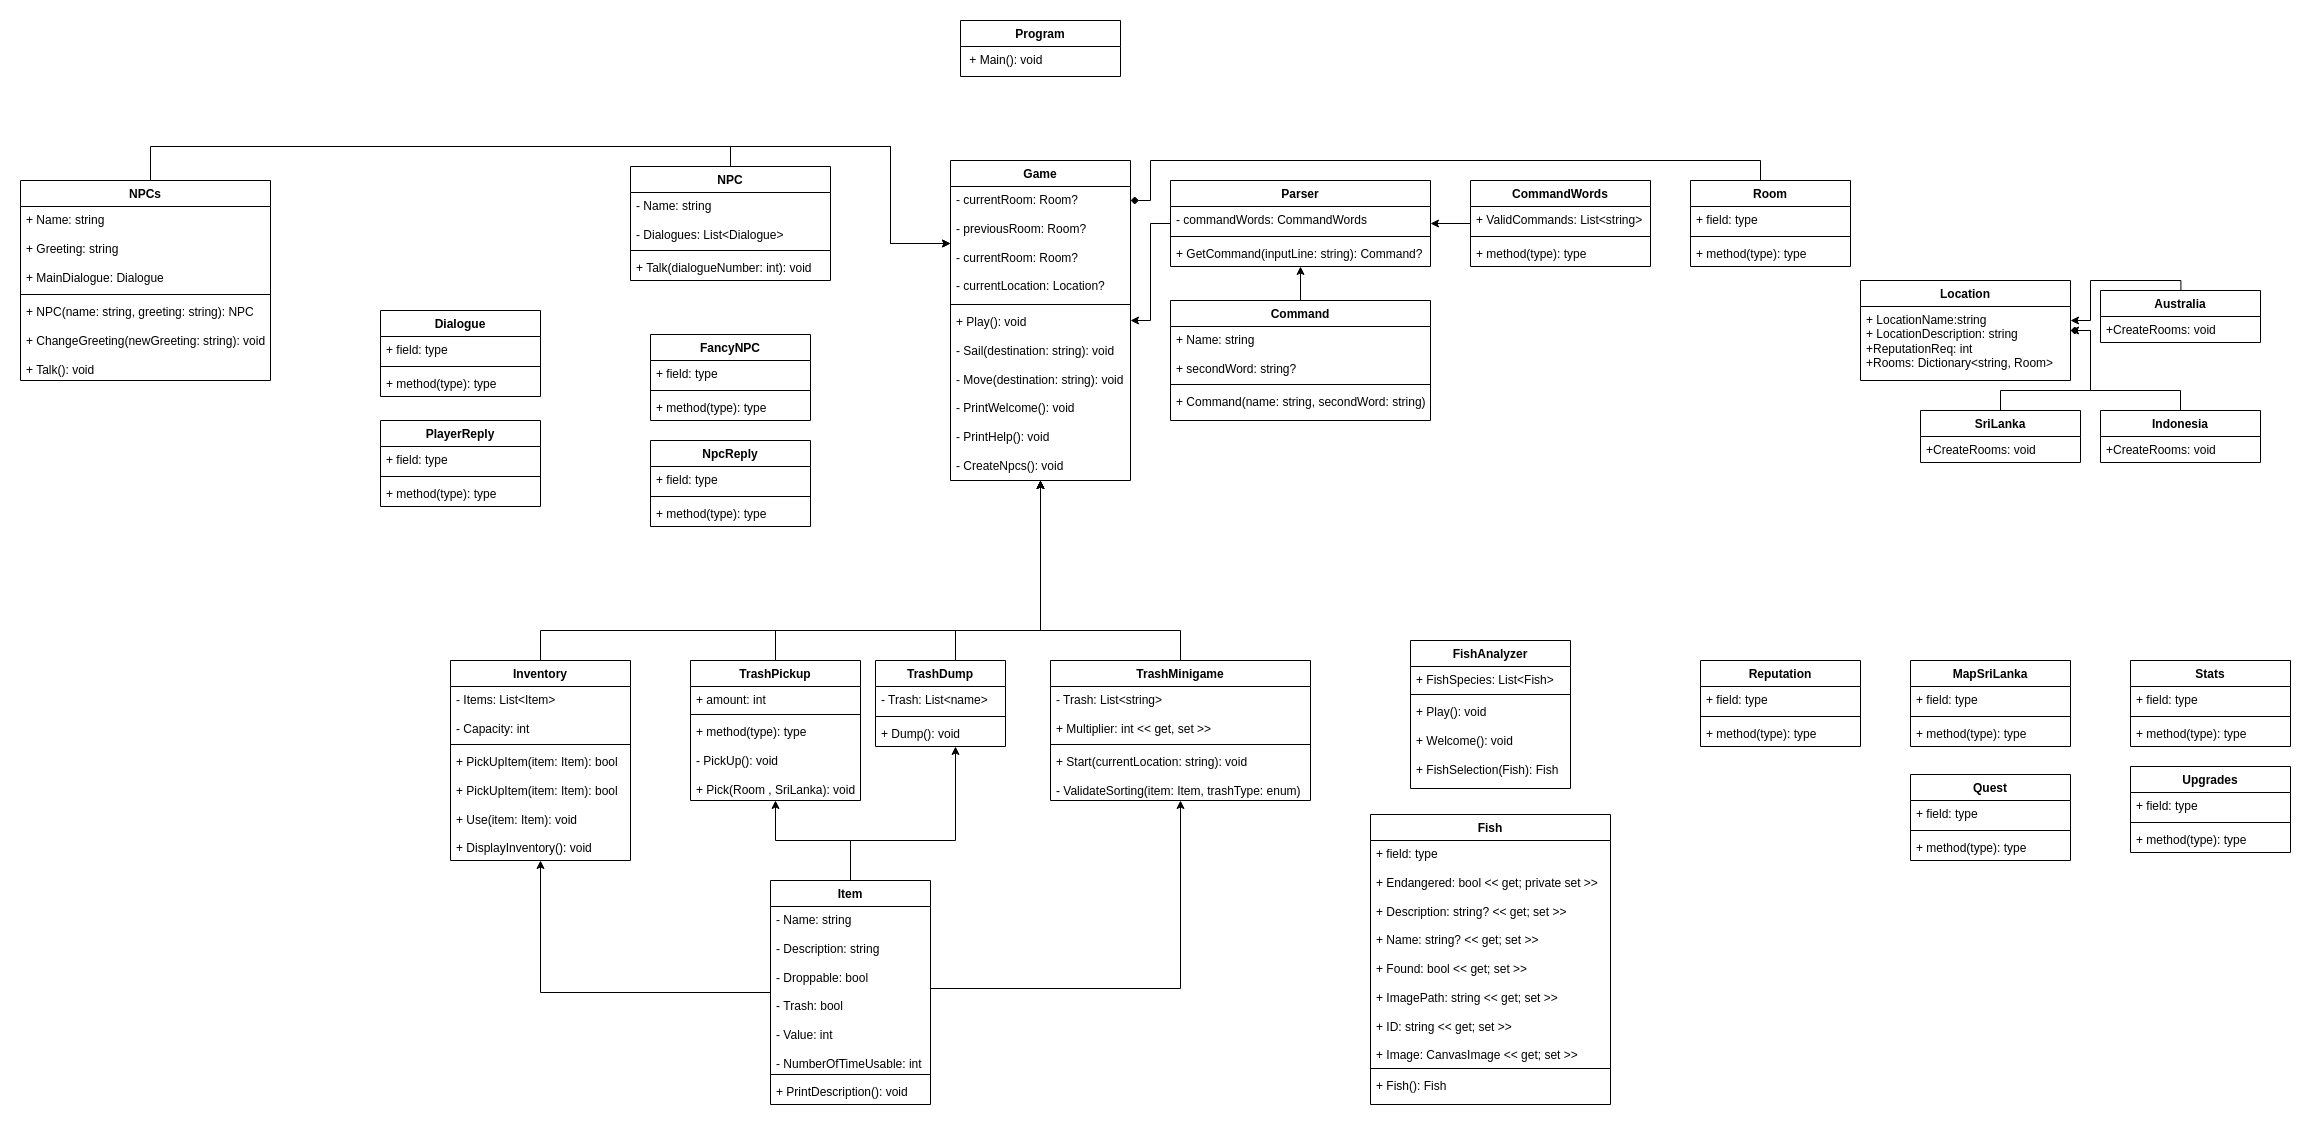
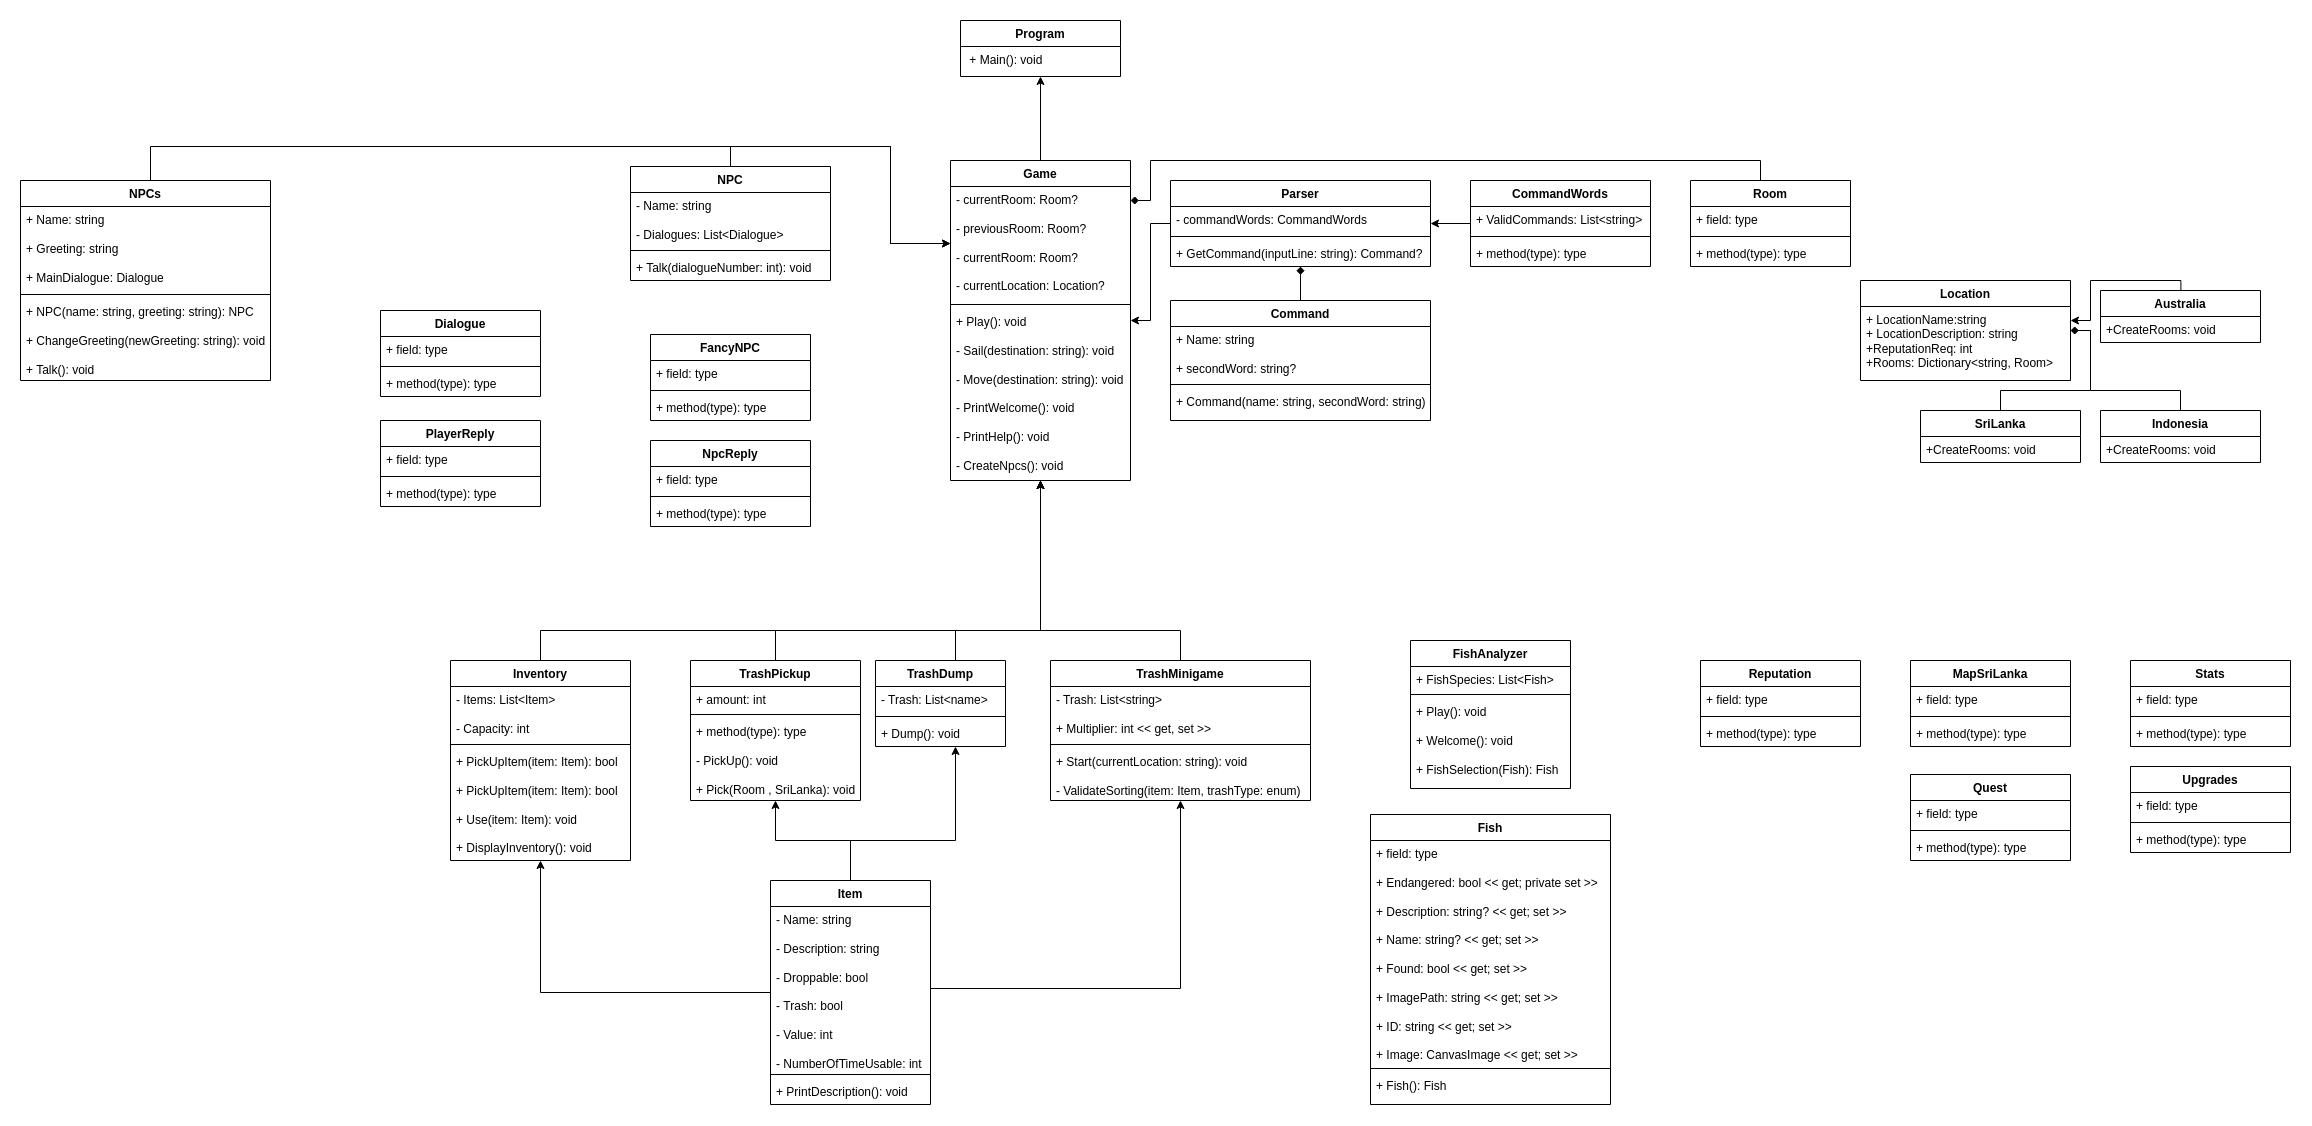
+ <mxCell id="4" style="edgeStyle=orthogonalEdgeStyle;rounded=0;orthogonalLoop=1;jettySize=auto;html=1;" parent="1" source="5" target="2" edge="1"><mxGeometry relative="1" as="geometry" /></mxCell>
- <mxCell id="14" style="edgeStyle=orthogonalEdgeStyle;rounded=0;orthogonalLoop=1;jettySize=auto;html=1;" parent="1" source="15" target="10" edge="1"><mxGeometry relative="1" as="geometry" /></mxCell>
+ <mxCell id="14" style="edgeStyle=orthogonalEdgeStyle;rounded=0;orthogonalLoop=1;jettySize=auto;html=1;endArrow=diamond;" parent="1" source="15" target="10" edge="1"><mxGeometry relative="1" as="geometry" /></mxCell>
- <mxCell id="108" style="edgeStyle=orthogonalEdgeStyle;rounded=0;orthogonalLoop=1;jettySize=auto;html=1;" parent="1" source="109" target="102" edge="1"><mxGeometry relative="1" as="geometry"><Array as="points"><mxPoint x="2180" y="390" /><mxPoint x="2090" y="390" /></Array></mxGeometry></mxCell>
+ <mxCell id="108" style="edgeStyle=orthogonalEdgeStyle;rounded=0;orthogonalLoop=1;jettySize=auto;html=1;endArrow=none;" parent="1" source="109" target="102" edge="1"><mxGeometry relative="1" as="geometry"><Array as="points"><mxPoint x="2180" y="390" /><mxPoint x="2090" y="390" /></Array></mxGeometry></mxCell>
